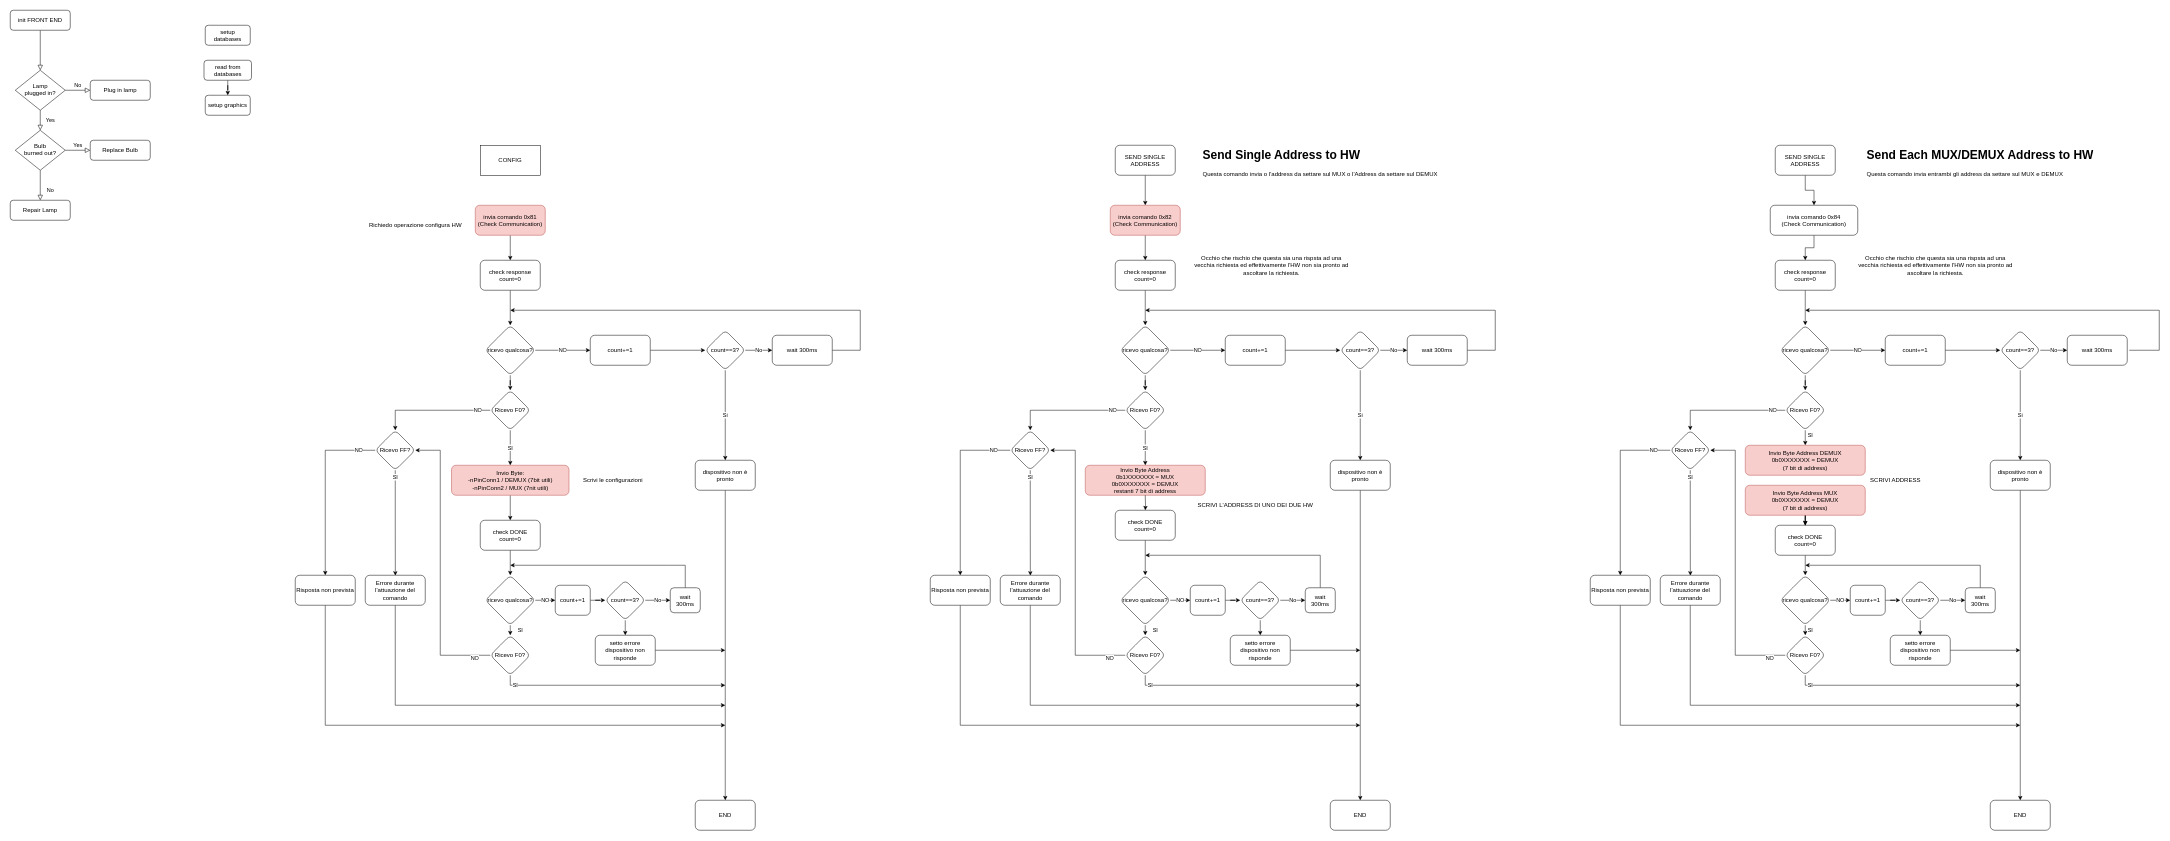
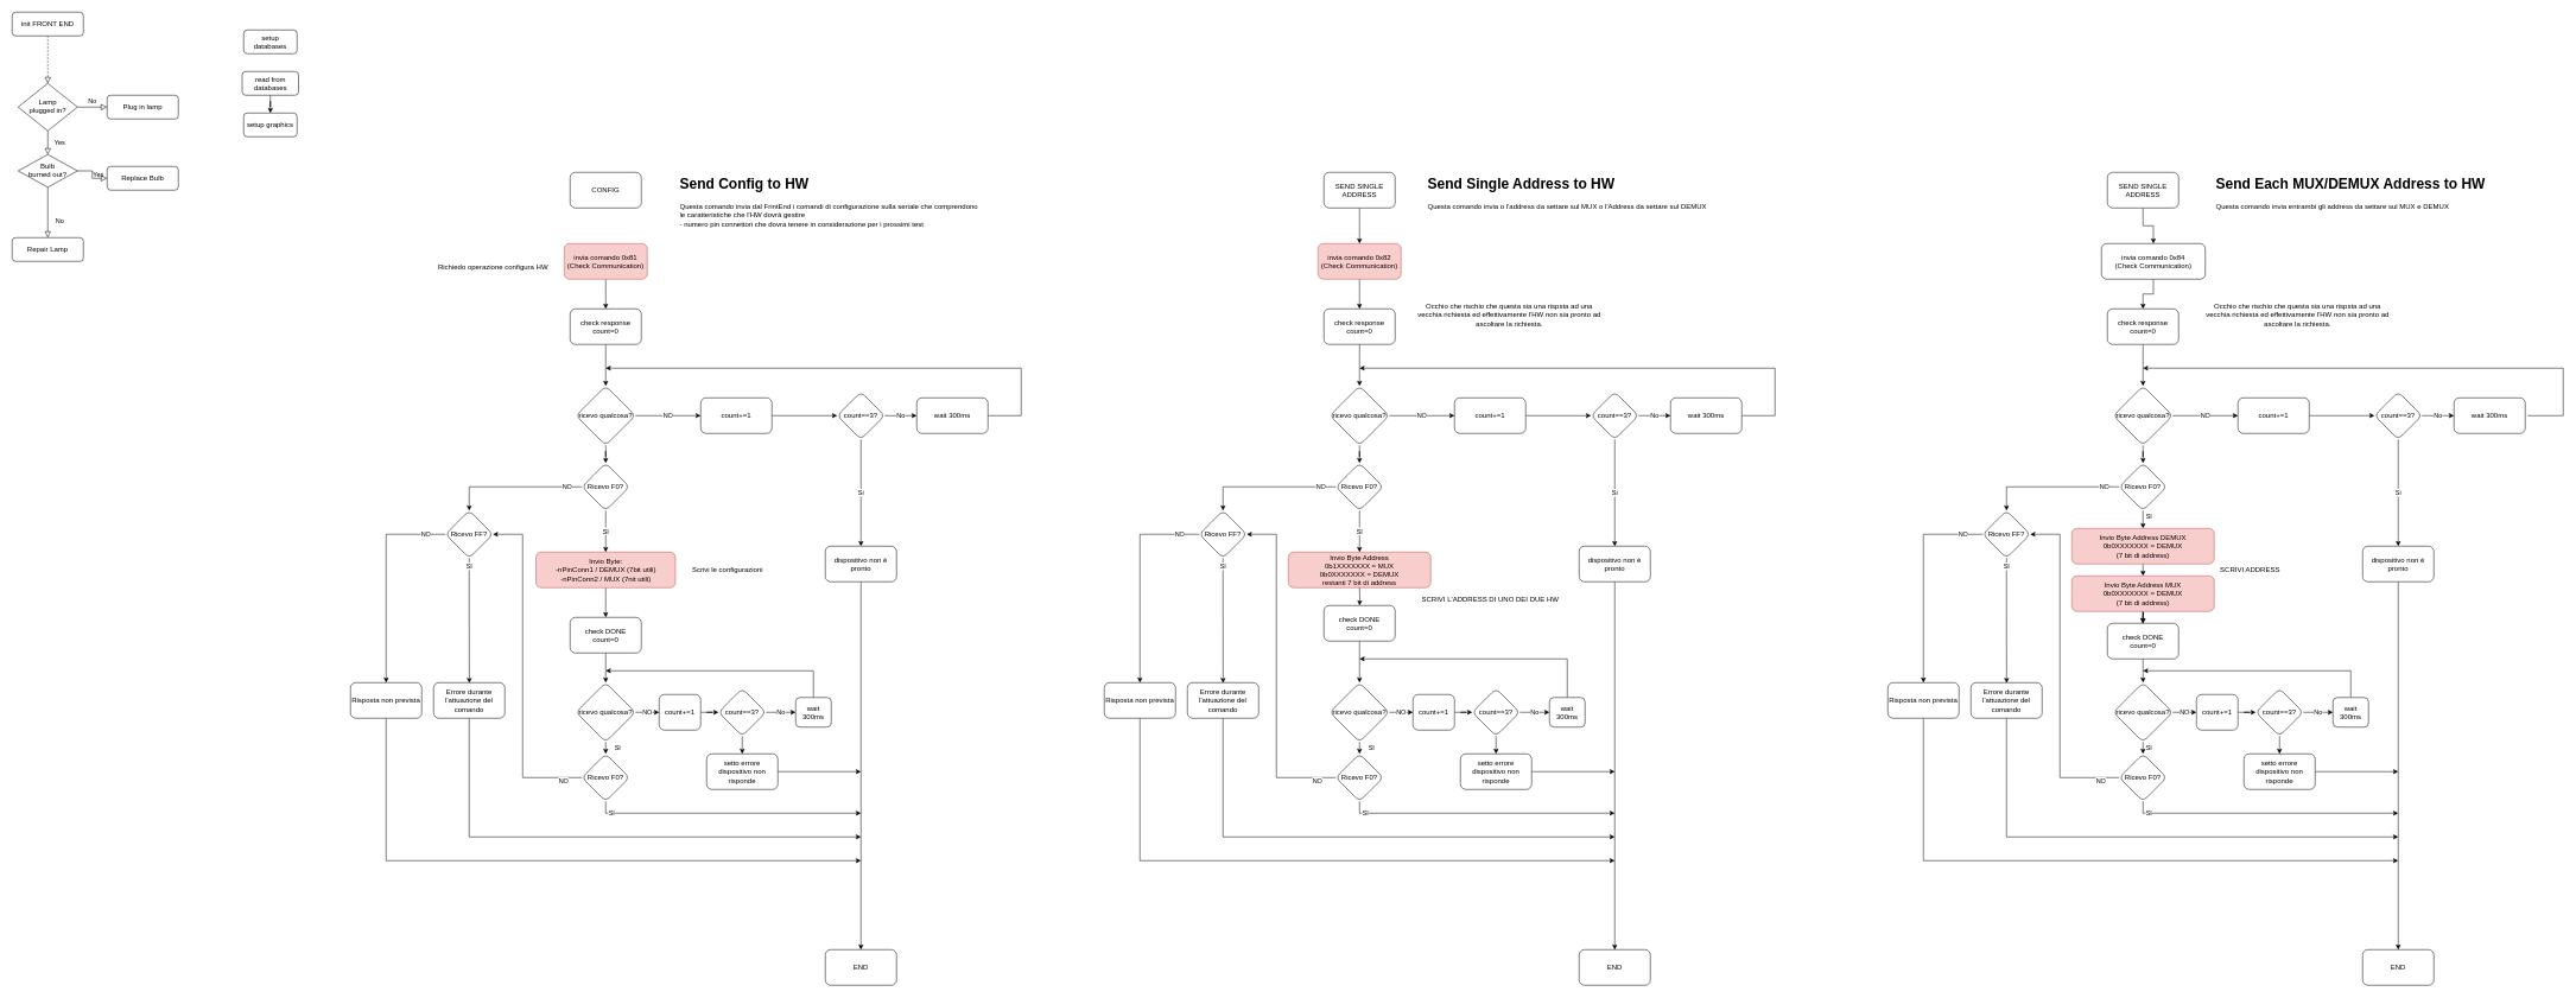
- <mxCell id="2" value="" style="rounded=0;html=1;jettySize=auto;orthogonalLoop=1;fontSize=11;endArrow=block;endFill=0;endSize=8;strokeWidth=1;shadow=0;labelBackgroundColor=none;edgeStyle=orthogonalEdgeStyle;" parent="1" source="3" target="6" edge="1"><mxGeometry relative="1" as="geometry" /></mxCell>
+ <mxCell id="2" value="" style="rounded=0;html=1;jettySize=auto;orthogonalLoop=1;fontSize=11;endArrow=block;endFill=0;endSize=8;strokeWidth=1;shadow=0;labelBackgroundColor=none;edgeStyle=orthogonalEdgeStyle;dashed=1;" parent="1" source="3" target="6" edge="1"><mxGeometry relative="1" as="geometry" /></mxCell>
- <mxCell id="10" value="Bulb&lt;br&gt;burned out?" style="rhombus;whiteSpace=wrap;html=1;shadow=0;fontFamily=Helvetica;fontSize=12;align=center;strokeWidth=1;spacing=6;spacingTop=-4;" parent="1" vertex="1"><mxGeometry x="30" y="260" width="100" height="80" as="geometry" /></mxCell>
+ <mxCell id="10" value="Bulb&lt;br&gt;burned out?" style="rhombus;whiteSpace=wrap;html=1;shadow=0;fontFamily=Helvetica;fontSize=12;align=center;strokeWidth=1;spacing=6;spacingTop=-4;" parent="1" vertex="1"><mxGeometry x="30" y="260" width="100" height="55" as="geometry" /></mxCell>
- <mxCell id="28" value="CONFIG" style="whiteSpace=wrap;html=1;rounded=0;" vertex="1" parent="1"><mxGeometry x="960" y="290" width="120" height="60" as="geometry" /></mxCell>
+ <mxCell id="28" value="CONFIG" style="whiteSpace=wrap;html=1;rounded=1;" vertex="1" parent="1"><mxGeometry x="960" y="290" width="120" height="60" as="geometry" /></mxCell>
+ <mxCell id="38" value="&lt;h1&gt;Send Config to HW&lt;/h1&gt;&lt;p&gt;Questa comando invia dal FrintEnd i comandi di configurazione sulla seriale che comprendono le caratteristiche che l'HW dovrà gestire&lt;br&gt;- numero pin connettori che dovra tenere in considerazione per i prossimi test&lt;/p&gt;" style="text;html=1;strokeColor=none;fillColor=none;spacing=5;spacingTop=-20;whiteSpace=wrap;overflow=hidden;rounded=0;" vertex="1" parent="1"><mxGeometry x="1140" y="290" width="520" height="120" as="geometry" /></mxCell>
+ <mxCell id="174" style="edgeStyle=orthogonalEdgeStyle;rounded=0;orthogonalLoop=1;jettySize=auto;html=1;exitX=0.5;exitY=1;exitDx=0;exitDy=0;entryX=0.5;entryY=0;entryDx=0;entryDy=0;" edge="1" parent="1" source="175" target="177"><mxGeometry relative="1" as="geometry" /></mxCell>
